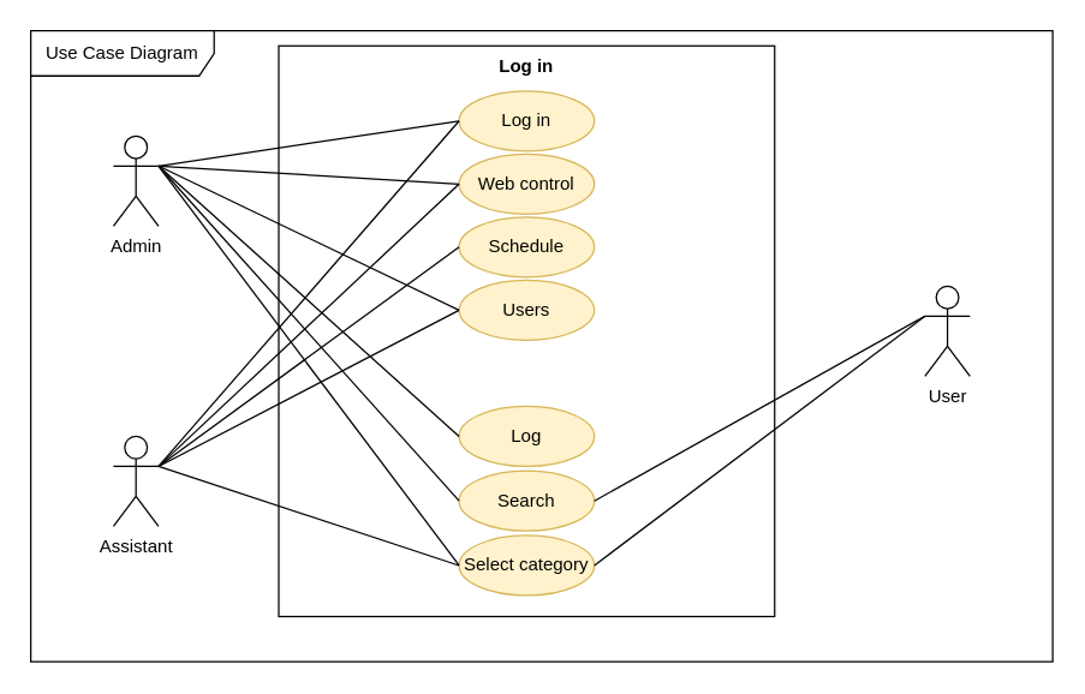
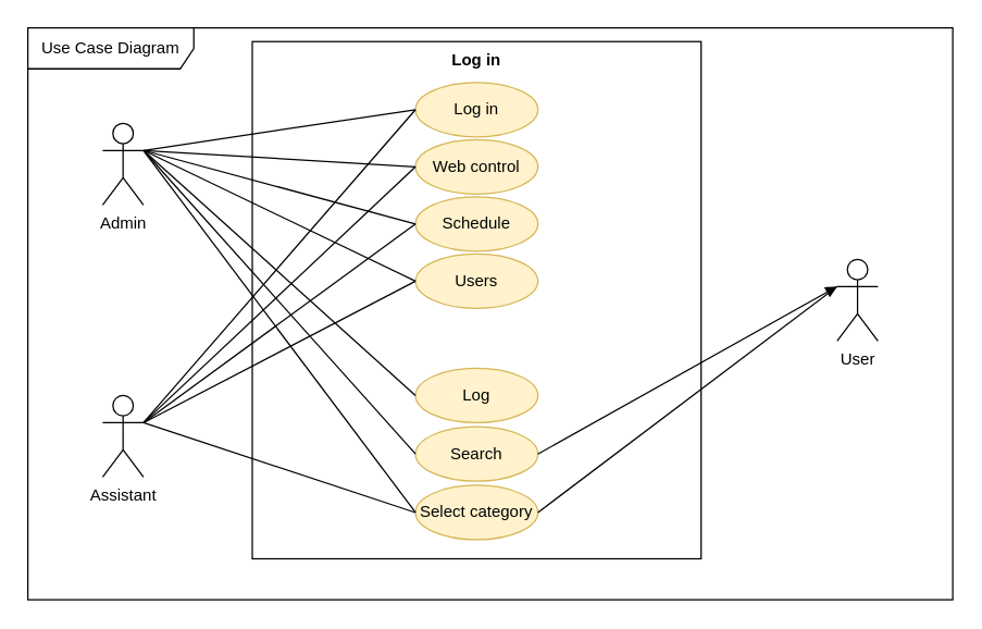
+ <mxCell id="17" value="" style="endArrow=none;html=1;entryX=0;entryY=0.5;entryDx=0;entryDy=0;exitX=1;exitY=0.333;exitDx=0;exitDy=0;exitPerimeter=0;" edge="1" parent="1" source="4" target="9"><mxGeometry relative="1" as="geometry"><mxPoint x="125" y="120" as="sourcePoint" /><mxPoint x="325" y="100" as="targetPoint" /></mxGeometry></mxCell>
- <mxCell id="27" value="" style="endArrow=none;html=1;entryX=0;entryY=0.333;entryDx=0;entryDy=0;exitX=1;exitY=0.5;exitDx=0;exitDy=0;entryPerimeter=0;" edge="1" parent="1" source="12" target="5"><mxGeometry relative="1" as="geometry"><mxPoint x="435" y="242" as="sourcePoint" /><mxPoint x="635" y="338" as="targetPoint" /></mxGeometry></mxCell>
+ <mxCell id="27" value="" style="endArrow=block;html=1;entryX=0;entryY=0.333;entryDx=0;entryDy=0;exitX=1;exitY=0.5;exitDx=0;exitDy=0;entryPerimeter=0;" edge="1" parent="1" source="12" target="5"><mxGeometry relative="1" as="geometry"><mxPoint x="435" y="242" as="sourcePoint" /><mxPoint x="635" y="338" as="targetPoint" /></mxGeometry></mxCell>
